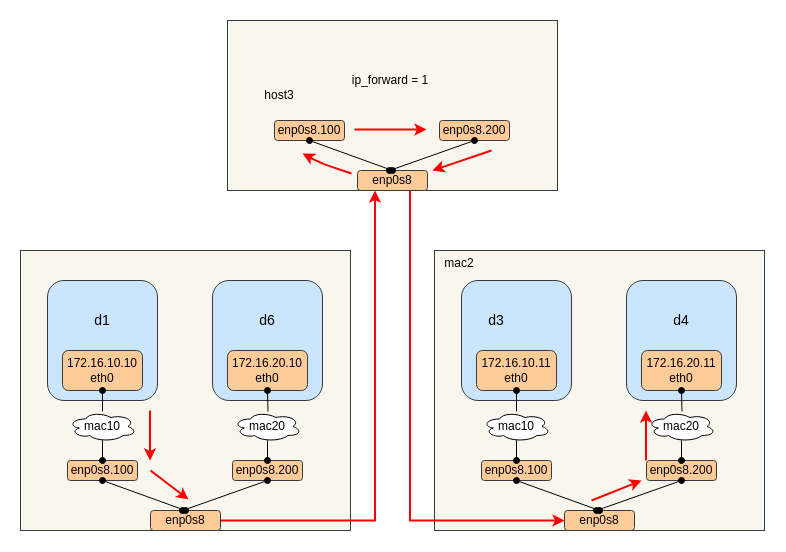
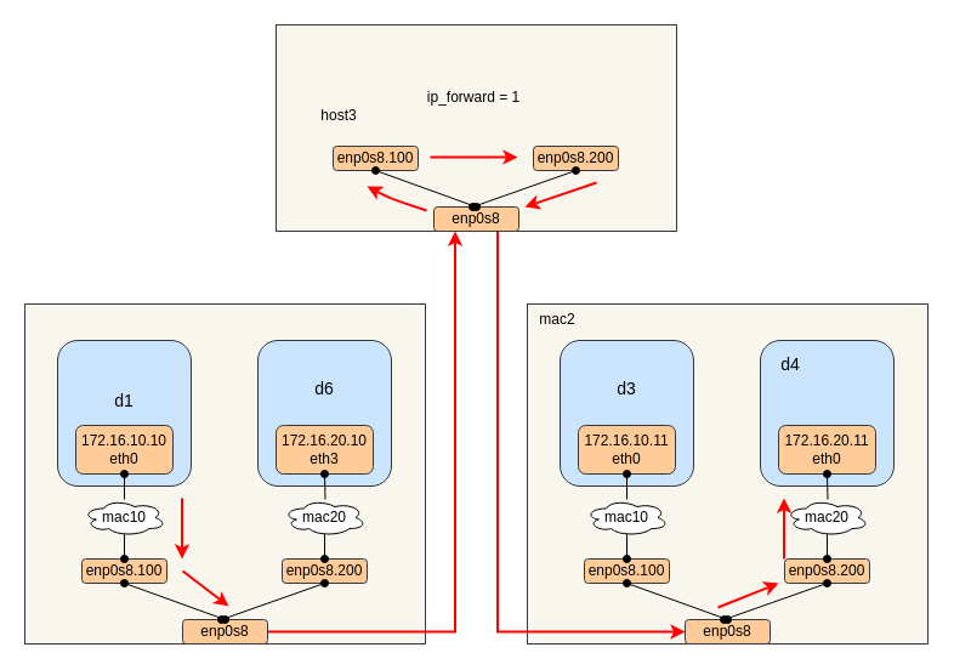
- <mxCell id="7" value="&lt;font style=&quot;font-size: 14px&quot;&gt;d1&lt;/font&gt;" style="text;html=1;strokeColor=none;fillColor=none;align=center;verticalAlign=middle;whiteSpace=wrap;rounded=0;" vertex="1" parent="1"><mxGeometry x="82" y="310" width="40" height="20" as="geometry" /></mxCell>
+ <mxCell id="7" value="&lt;font style=&quot;font-size: 14px&quot;&gt;d1&lt;/font&gt;" style="text;html=1;strokeColor=none;fillColor=none;align=center;verticalAlign=middle;whiteSpace=wrap;rounded=0;" vertex="1" parent="1"><mxGeometry x="82" y="320" width="40" height="20" as="geometry" /></mxCell>
- <mxCell id="25" value="&lt;font style=&quot;font-size: 14px&quot;&gt;d3&lt;/font&gt;" style="text;html=1;strokeColor=none;fillColor=none;align=center;verticalAlign=middle;whiteSpace=wrap;rounded=0;" vertex="1" parent="1"><mxGeometry x="476" y="310" width="40" height="20" as="geometry" /></mxCell>
+ <mxCell id="25" value="&lt;font style=&quot;font-size: 14px&quot;&gt;d3&lt;/font&gt;" style="text;html=1;strokeColor=none;fillColor=none;align=center;verticalAlign=middle;whiteSpace=wrap;rounded=0;" vertex="1" parent="1"><mxGeometry x="496" y="310" width="40" height="20" as="geometry" /></mxCell>
- <mxCell id="33" value="&lt;font style=&quot;font-size: 14px&quot;&gt;d4&lt;/font&gt;" style="text;html=1;strokeColor=none;fillColor=none;align=center;verticalAlign=middle;whiteSpace=wrap;rounded=0;" vertex="1" parent="1"><mxGeometry x="661" y="310" width="40" height="20" as="geometry" /></mxCell>
+ <mxCell id="33" value="&lt;font style=&quot;font-size: 14px&quot;&gt;d4&lt;/font&gt;" style="text;html=1;strokeColor=none;fillColor=none;align=center;verticalAlign=middle;whiteSpace=wrap;rounded=0;" vertex="1" parent="1"><mxGeometry x="631" y="290" width="40" height="20" as="geometry" /></mxCell>
- <mxCell id="13" value="172.16.20.10&lt;br&gt;eth0&lt;br&gt;" style="rounded=1;whiteSpace=wrap;html=1;fillColor=#ffcc99;strokeColor=#36393d;" vertex="1" parent="1"><mxGeometry x="227" y="350" width="80" height="40" as="geometry" /></mxCell>
+ <mxCell id="13" value="172.16.20.10&lt;br&gt;eth3&lt;br&gt;" style="rounded=1;whiteSpace=wrap;html=1;fillColor=#ffcc99;strokeColor=#36393d;" vertex="1" parent="1"><mxGeometry x="227" y="350" width="80" height="40" as="geometry" /></mxCell>
